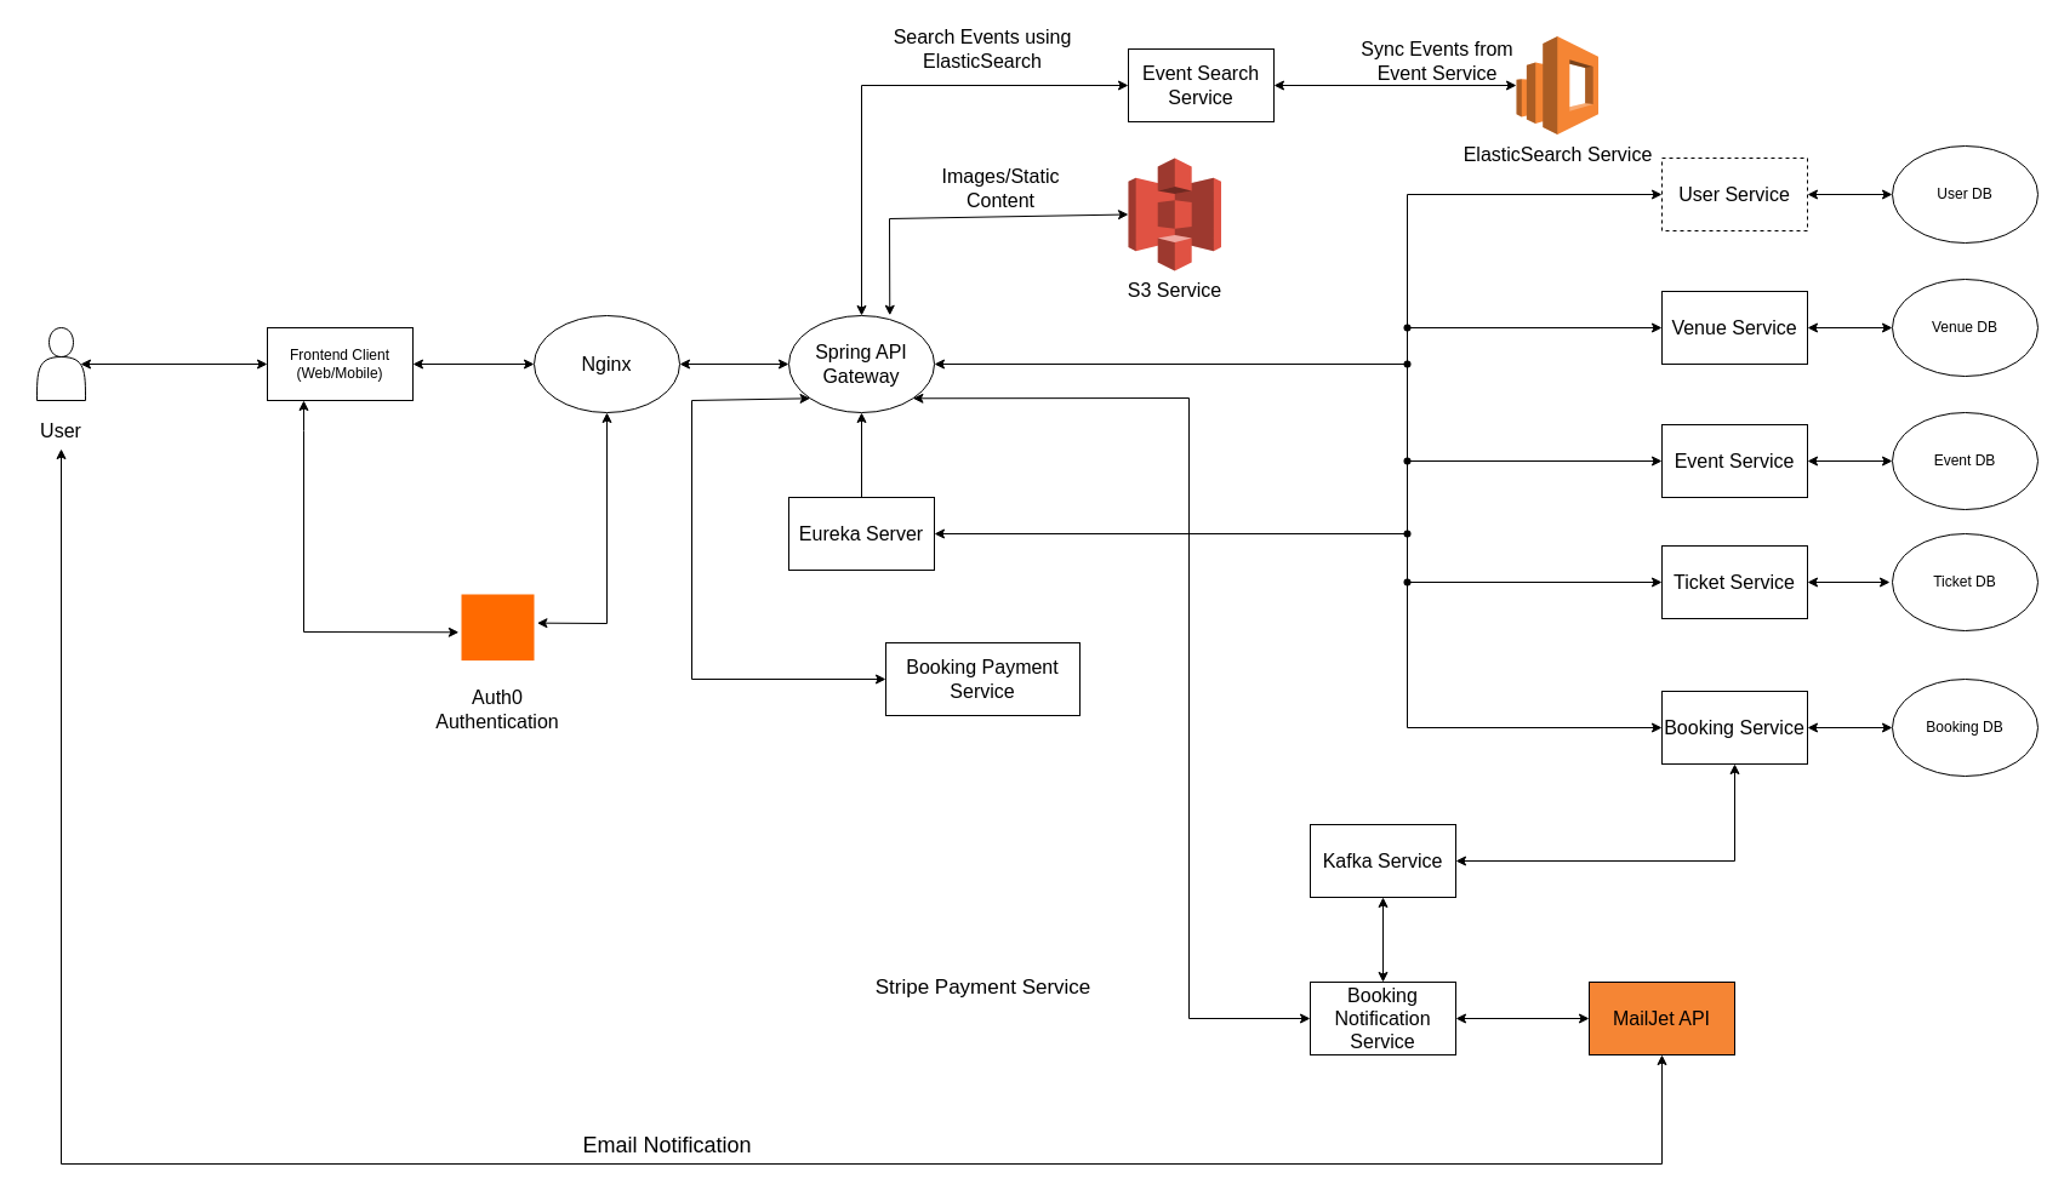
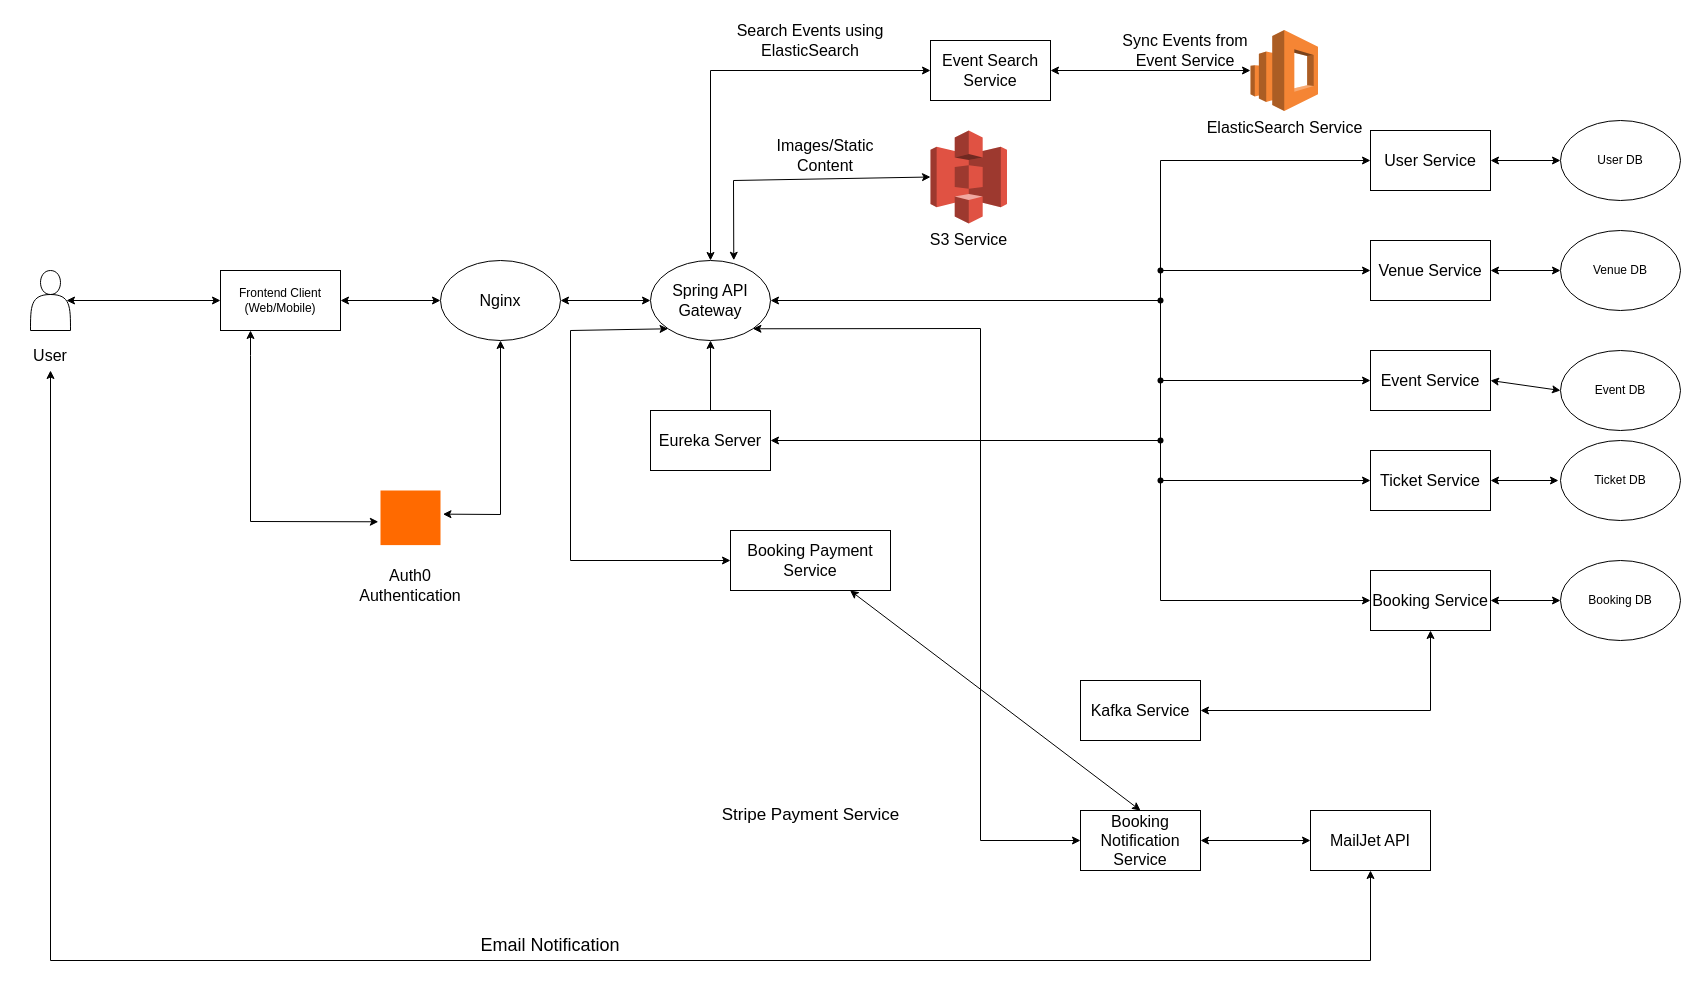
- <mxCell id="2" value="User Service" style="rounded=0;whiteSpace=wrap;html=1;fontSize=16;dashed=1;" parent="1" vertex="1"><mxGeometry x="1370" y="130" width="120" height="60" as="geometry" /></mxCell>
+ <mxCell id="2" value="User Service" style="rounded=0;whiteSpace=wrap;html=1;fontSize=16;" parent="1" vertex="1"><mxGeometry x="1370" y="130" width="120" height="60" as="geometry" /></mxCell>
- <mxCell id="10" value="Event DB" style="ellipse;whiteSpace=wrap;html=1;" parent="1" vertex="1"><mxGeometry x="1560" y="340" width="120" height="80" as="geometry" /></mxCell>
+ <mxCell id="10" value="Event DB" style="ellipse;whiteSpace=wrap;html=1;" parent="1" vertex="1"><mxGeometry x="1560" y="350" width="120" height="80" as="geometry" /></mxCell>
- <mxCell id="44" value="" style="endArrow=classic;startArrow=classic;html=1;rounded=0;entryX=0.5;entryY=1;entryDx=0;entryDy=0;exitX=0.5;exitY=0;exitDx=0;exitDy=0;" parent="1" source="45" target="42" edge="1"><mxGeometry width="50" height="50" relative="1" as="geometry"><mxPoint x="1140" y="810" as="sourcePoint" /><mxPoint x="1150" y="750" as="targetPoint" /></mxGeometry></mxCell>
+ <mxCell id="44" value="" style="endArrow=classic;startArrow=classic;html=1;rounded=0;exitX=0.5;exitY=0;exitDx=0;exitDy=0;" parent="1" source="45" target="29" edge="1"><mxGeometry width="50" height="50" relative="1" as="geometry"><mxPoint x="1140" y="810" as="sourcePoint" /><mxPoint x="1150" y="750" as="targetPoint" /></mxGeometry></mxCell>
- <mxCell id="47" value="&lt;div style=&quot;font-size: 16px;&quot;&gt;&lt;font style=&quot;font-size: 16px;&quot;&gt;MailJet API &lt;br&gt;&lt;/font&gt;&lt;/div&gt;" style="rounded=0;whiteSpace=wrap;html=1;fillColor=#f58534;" parent="1" vertex="1"><mxGeometry x="1310" y="810" width="120" height="60" as="geometry" /></mxCell>
+ <mxCell id="47" value="&lt;div style=&quot;font-size: 16px;&quot;&gt;&lt;font style=&quot;font-size: 16px;&quot;&gt;MailJet API &lt;br&gt;&lt;/font&gt;&lt;/div&gt;" style="rounded=0;whiteSpace=wrap;html=1;" parent="1" vertex="1"><mxGeometry x="1310" y="810" width="120" height="60" as="geometry" /></mxCell>
